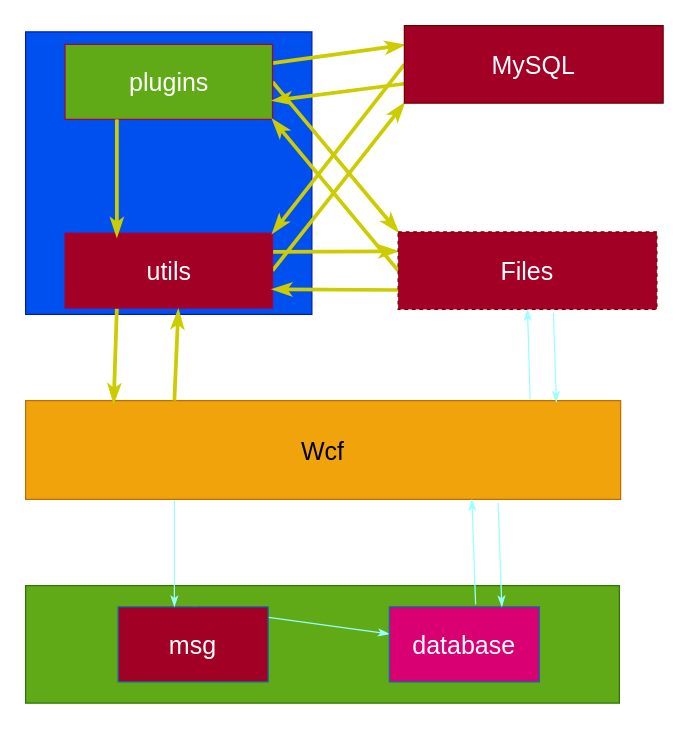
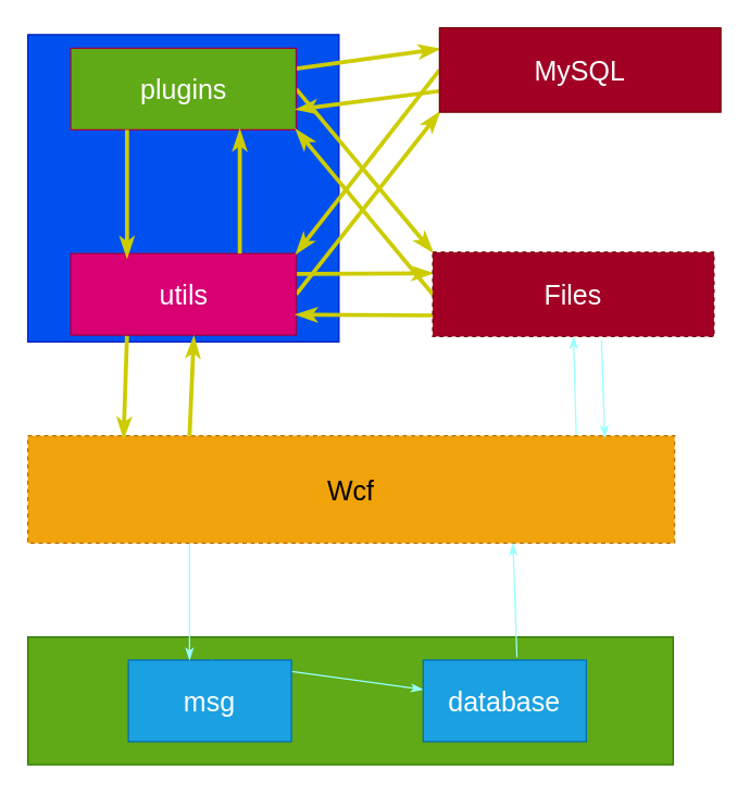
+ <mxCell id="25" style="edgeStyle=none;html=1;exitX=0.75;exitY=0;exitDx=0;exitDy=0;entryX=0.75;entryY=1;entryDx=0;entryDy=0;strokeColor=#CCCC00;fontSize=20;endArrow=classicThin;endFill=1;strokeWidth=3;" parent="1" source="12" target="15" edge="1"><mxGeometry relative="1" as="geometry"><mxPoint x="149" y="330" as="sourcePoint" /><mxPoint x="152.136" y="257.2" as="targetPoint" /></mxGeometry></mxCell>
- <mxCell id="12" value="utils" style="whiteSpace=wrap;html=1;fontSize=20;fillColor=#a20025;fontColor=#ffffff;strokeColor=#A50040;" parent="1" vertex="1"><mxGeometry x="51.5" y="186" width="166" height="60" as="geometry" /></mxCell>
+ <mxCell id="12" value="utils" style="whiteSpace=wrap;html=1;fontSize=20;fillColor=#d80073;fontColor=#ffffff;strokeColor=#A50040;" parent="1" vertex="1"><mxGeometry x="51.5" y="186" width="166" height="60" as="geometry" /></mxCell>
- <mxCell id="7" value="Wcf" style="whiteSpace=wrap;html=1;fontSize=20;fillColor=#f0a30a;fontColor=#000000;strokeColor=#BD7000;" parent="1" vertex="1"><mxGeometry x="20" y="320" width="476" height="79" as="geometry" /></mxCell>
+ <mxCell id="7" value="Wcf" style="whiteSpace=wrap;html=1;fontSize=20;fillColor=#f0a30a;fontColor=#000000;strokeColor=#BD7000;dashed=1;" parent="1" vertex="1"><mxGeometry x="20" y="320" width="476" height="79" as="geometry" /></mxCell>
- <mxCell id="23" style="edgeStyle=none;html=1;exitX=0.794;exitY=1.037;exitDx=0;exitDy=0;strokeColor=#99FFFF;fontSize=20;endArrow=classicThin;endFill=1;entryX=0.75;entryY=0;entryDx=0;entryDy=0;exitPerimeter=0;" parent="1" source="7" target="5" edge="1"><mxGeometry relative="1" as="geometry"><mxPoint x="149" y="409" as="sourcePoint" /><mxPoint x="149" y="495" as="targetPoint" /></mxGeometry></mxCell>
- <mxCell id="4" value="msg" style="whiteSpace=wrap;html=1;fillColor=#a20025;fontColor=#ffffff;strokeColor=#006EAF;fontSize=20;" parent="1" vertex="1"><mxGeometry x="94" y="485" width="120" height="60" as="geometry" /></mxCell>
+ <mxCell id="4" value="msg" style="whiteSpace=wrap;html=1;fillColor=#1ba1e2;fontColor=#ffffff;strokeColor=#006EAF;fontSize=20;" parent="1" vertex="1"><mxGeometry x="94" y="485" width="120" height="60" as="geometry" /></mxCell>
- <mxCell id="5" value="database" style="whiteSpace=wrap;html=1;fillColor=#d80073;fontColor=#ffffff;strokeColor=#006EAF;fontSize=20;" parent="1" vertex="1"><mxGeometry x="311" y="485" width="120" height="60" as="geometry" /></mxCell>
+ <mxCell id="5" value="database" style="whiteSpace=wrap;html=1;fillColor=#1ba1e2;fontColor=#ffffff;strokeColor=#006EAF;fontSize=20;" parent="1" vertex="1"><mxGeometry x="311" y="485" width="120" height="60" as="geometry" /></mxCell>
